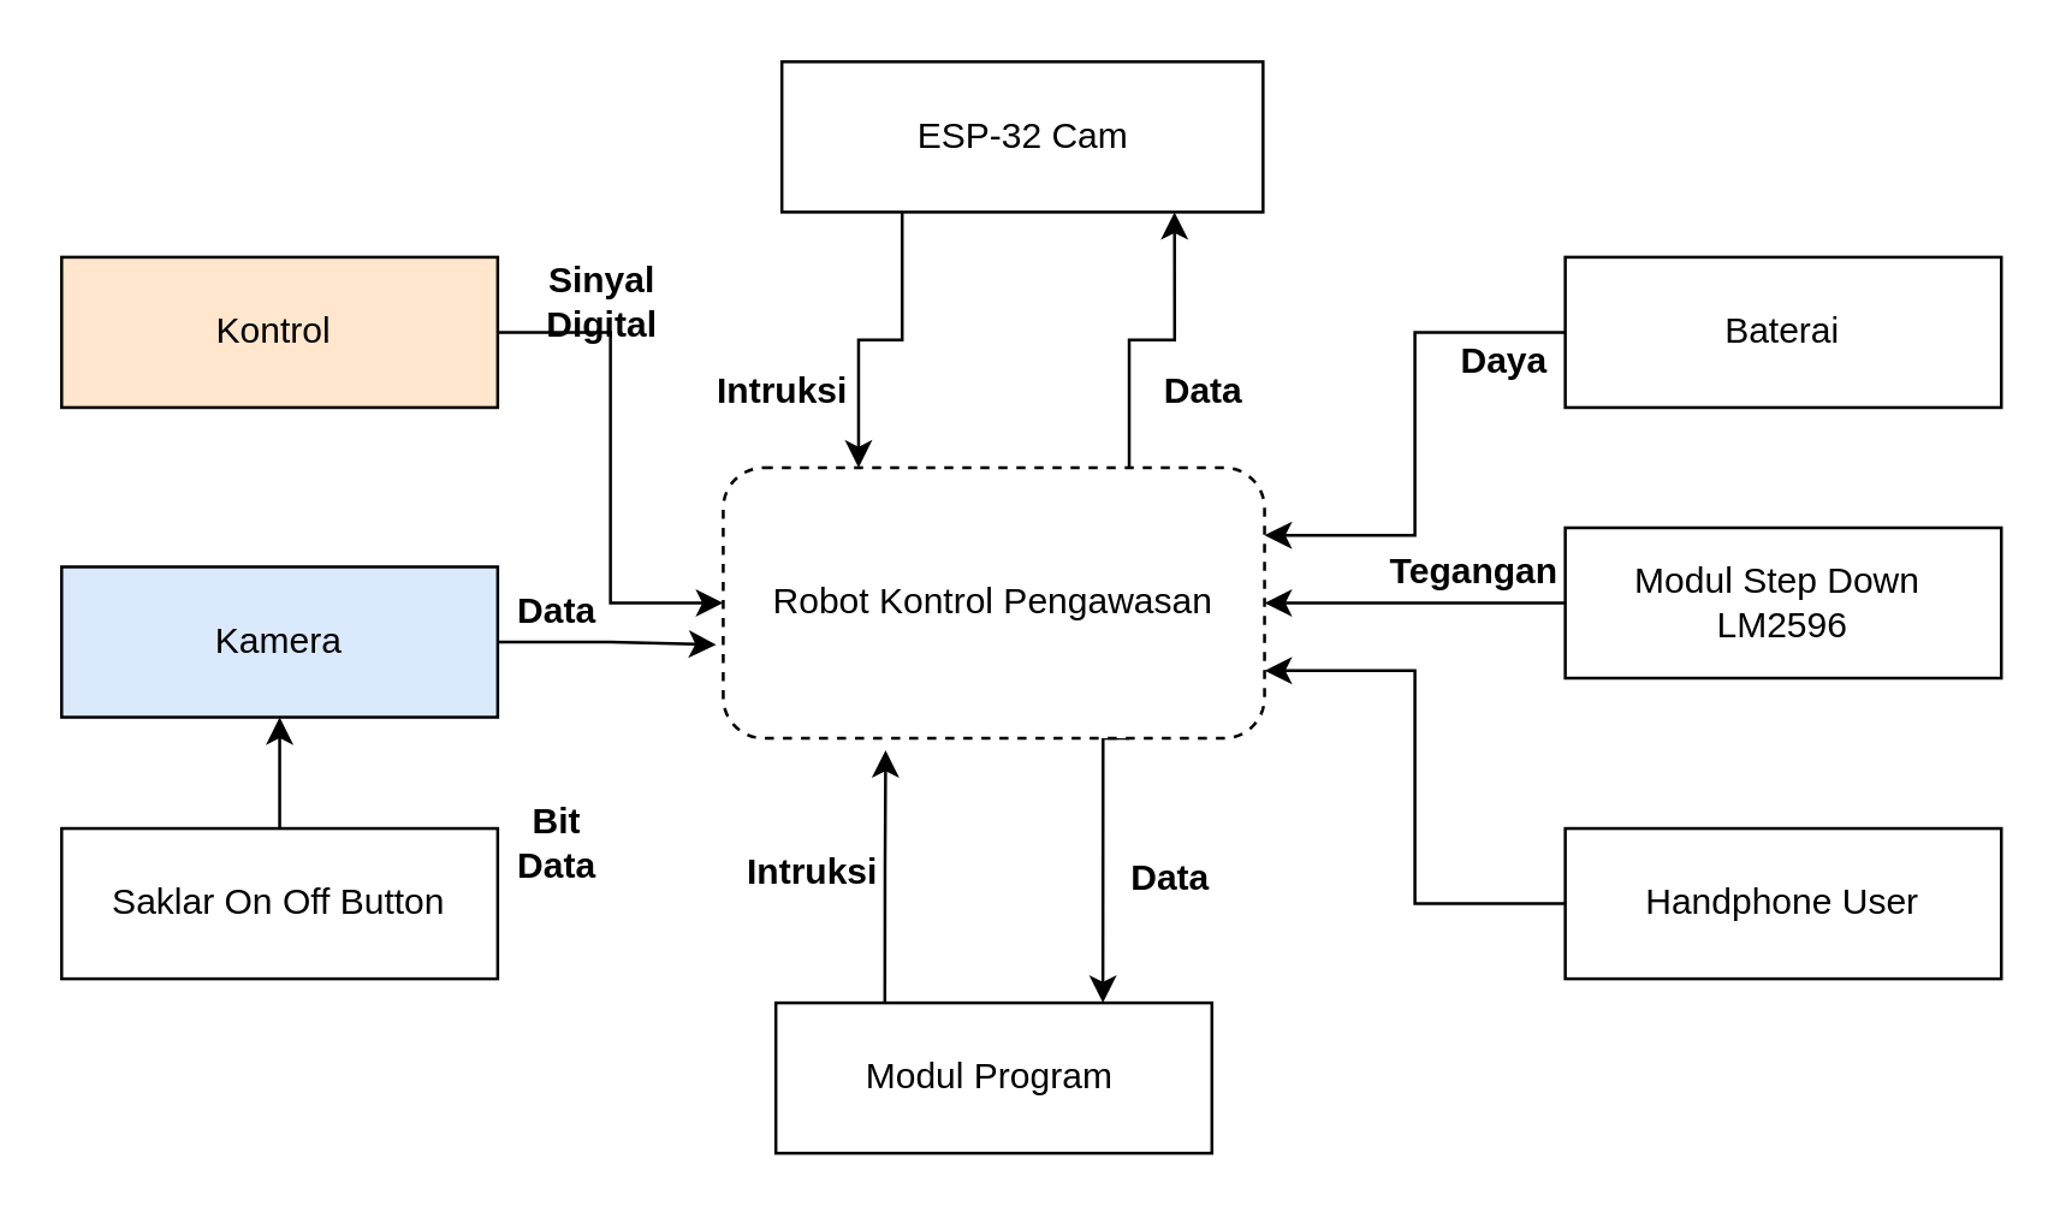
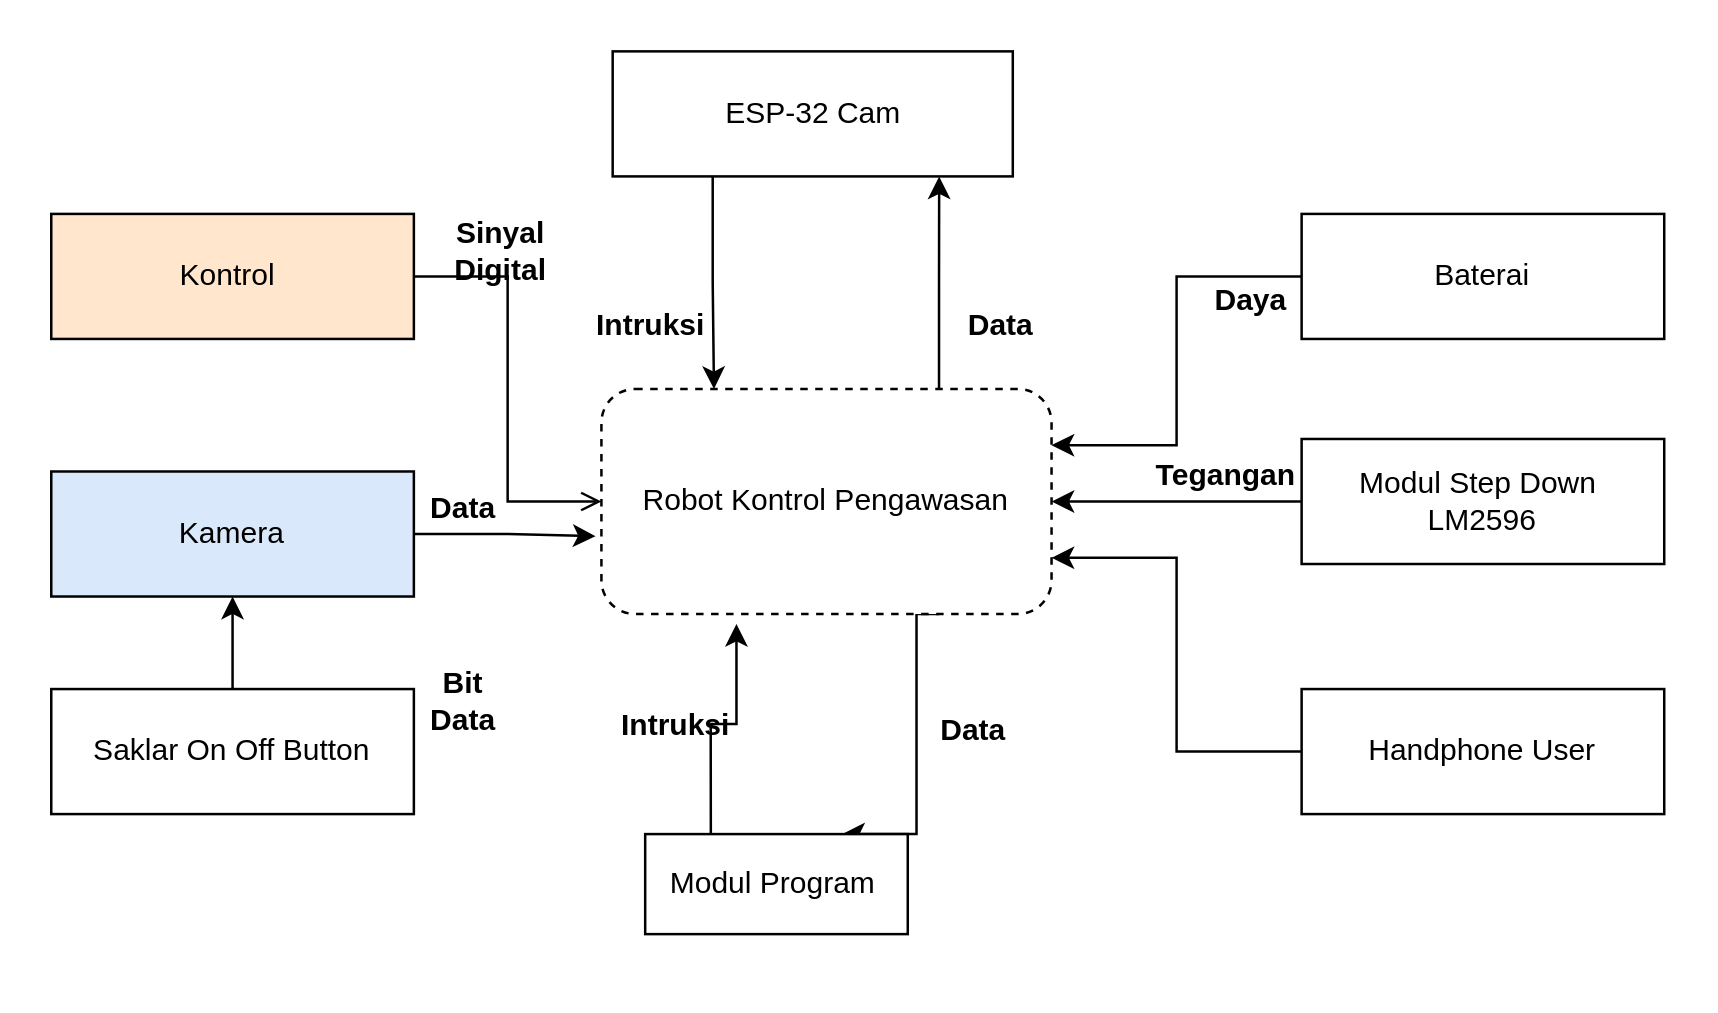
- <mxCell id="8" value="ESP-32 Cam" style="rounded=0;whiteSpace=wrap;html=1;" parent="1" vertex="1"><mxGeometry x="259.5" y="20" width="160" height="50" as="geometry" /></mxCell>
+ <mxCell id="8" value="ESP-32 Cam" style="rounded=0;whiteSpace=wrap;html=1;" parent="1" vertex="1"><mxGeometry x="244.5" y="20" width="160" height="50" as="geometry" /></mxCell>
- <mxCell id="11" style="edgeStyle=orthogonalEdgeStyle;rounded=0;orthogonalLoop=1;jettySize=auto;html=1;entryX=0;entryY=0.5;entryDx=0;entryDy=0;" parent="1" source="12" target="4" edge="1"><mxGeometry relative="1" as="geometry" /></mxCell>
+ <mxCell id="11" style="edgeStyle=orthogonalEdgeStyle;rounded=0;orthogonalLoop=1;jettySize=auto;html=1;entryX=0;entryY=0.5;entryDx=0;entryDy=0;endArrow=open;" parent="1" source="12" target="4" edge="1"><mxGeometry relative="1" as="geometry" /></mxCell>
- <mxCell id="6" value="Modul Program&amp;nbsp;" style="rounded=0;whiteSpace=wrap;html=1;" parent="1" vertex="1"><mxGeometry x="257.5" y="333" width="145" height="50" as="geometry" /></mxCell>
+ <mxCell id="6" value="Modul Program&amp;nbsp;" style="rounded=0;whiteSpace=wrap;html=1;" parent="1" vertex="1"><mxGeometry x="257.5" y="333" width="105" height="40" as="geometry" /></mxCell>
